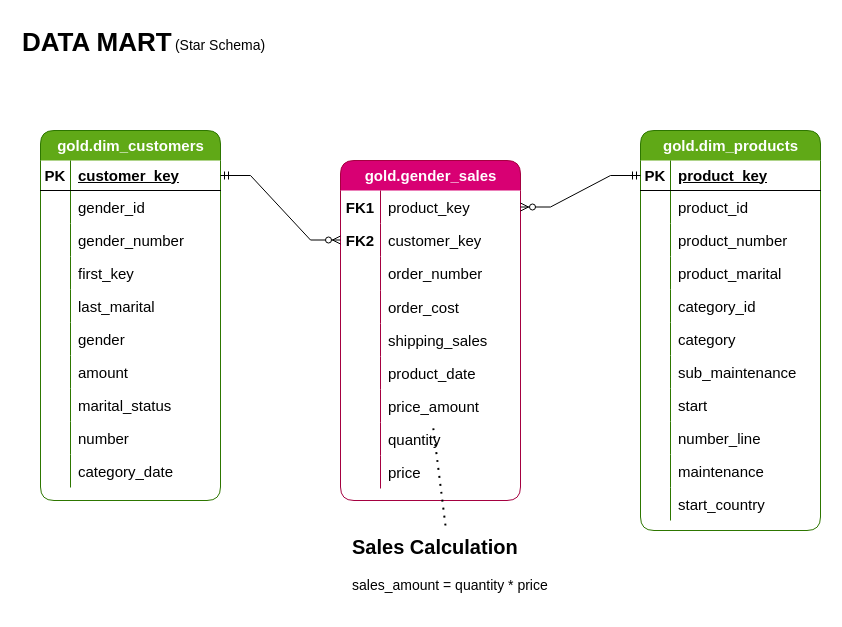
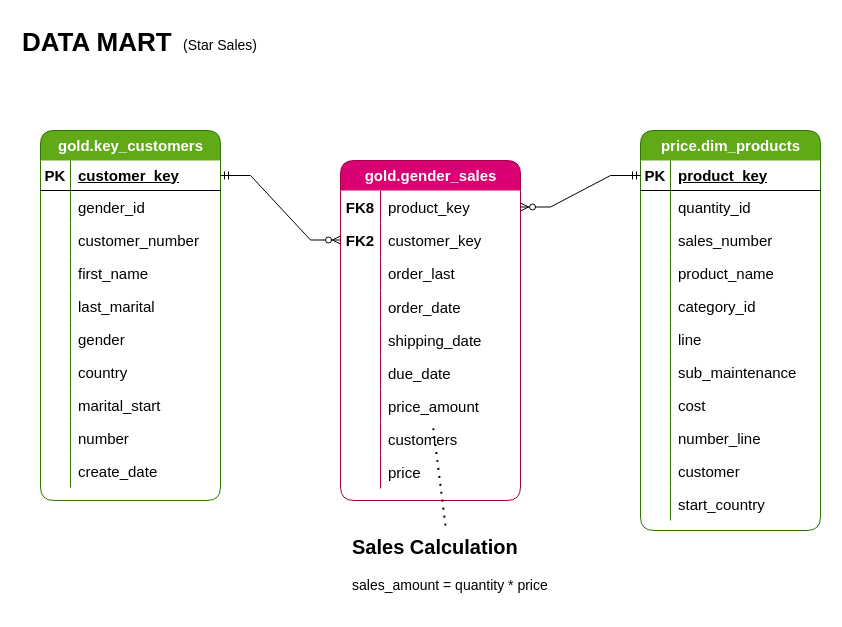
- <mxCell id="3" value="&lt;font style=&quot;font-size: 14px;&quot;&gt;(Star Schema)&lt;/font&gt;" style="text;html=1;align=center;verticalAlign=middle;whiteSpace=wrap;rounded=0;" vertex="1" parent="1"><mxGeometry x="170" y="30" width="100" height="30" as="geometry" /></mxCell>
+ <mxCell id="3" value="&lt;font style=&quot;font-size: 14px;&quot;&gt;(Star Sales)&lt;/font&gt;" style="text;html=1;align=center;verticalAlign=middle;whiteSpace=wrap;rounded=0;" vertex="1" parent="1"><mxGeometry x="170" y="30" width="100" height="30" as="geometry" /></mxCell>
- <mxCell id="4" value="&lt;font style=&quot;font-size: 15px;&quot;&gt;gold.dim_customers&lt;/font&gt;" style="shape=table;startSize=30;container=1;collapsible=1;childLayout=tableLayout;fixedRows=1;rowLines=0;fontStyle=1;align=center;resizeLast=1;html=1;fillColor=#60a917;fontColor=#ffffff;strokeColor=#2D7600;rounded=1;swimlaneLine=0;" vertex="1" parent="1"><mxGeometry x="40" y="130" width="180" height="370" as="geometry" /></mxCell>
+ <mxCell id="4" value="&lt;font style=&quot;font-size: 15px;&quot;&gt;gold.key_customers&lt;/font&gt;" style="shape=table;startSize=30;container=1;collapsible=1;childLayout=tableLayout;fixedRows=1;rowLines=0;fontStyle=1;align=center;resizeLast=1;html=1;fillColor=#60a917;fontColor=#ffffff;strokeColor=#2D7600;rounded=1;swimlaneLine=0;" vertex="1" parent="1"><mxGeometry x="40" y="130" width="180" height="370" as="geometry" /></mxCell>
- <mxCell id="35" value="&lt;font style=&quot;font-size: 15px;&quot;&gt;gold.dim_products&lt;/font&gt;" style="shape=table;startSize=30;container=1;collapsible=1;childLayout=tableLayout;fixedRows=1;rowLines=0;fontStyle=1;align=center;resizeLast=1;html=1;fillColor=#60a917;fontColor=#ffffff;strokeColor=#2D7600;rounded=1;swimlaneLine=0;" vertex="1" parent="1"><mxGeometry x="640" y="130" width="180" height="400" as="geometry" /></mxCell>
+ <mxCell id="35" value="&lt;font style=&quot;font-size: 15px;&quot;&gt;price.dim_products&lt;/font&gt;" style="shape=table;startSize=30;container=1;collapsible=1;childLayout=tableLayout;fixedRows=1;rowLines=0;fontStyle=1;align=center;resizeLast=1;html=1;fillColor=#60a917;fontColor=#ffffff;strokeColor=#2D7600;rounded=1;swimlaneLine=0;" vertex="1" parent="1"><mxGeometry x="640" y="130" width="180" height="400" as="geometry" /></mxCell>
- <mxCell id="71" value="&lt;b&gt;FK1&lt;/b&gt;" style="shape=partialRectangle;connectable=0;fillColor=none;top=0;left=0;bottom=0;right=0;editable=1;overflow=hidden;whiteSpace=wrap;html=1;fontSize=15;" vertex="1" parent="70"><mxGeometry width="40" height="33" as="geometry"><mxRectangle width="40" height="33" as="alternateBounds" /></mxGeometry></mxCell>
+ <mxCell id="71" value="&lt;b&gt;FK8&lt;/b&gt;" style="shape=partialRectangle;connectable=0;fillColor=none;top=0;left=0;bottom=0;right=0;editable=1;overflow=hidden;whiteSpace=wrap;html=1;fontSize=15;" vertex="1" parent="70"><mxGeometry width="40" height="33" as="geometry"><mxRectangle width="40" height="33" as="alternateBounds" /></mxGeometry></mxCell>
- <mxCell id="41" value="product_id" style="shape=partialRectangle;connectable=0;fillColor=none;top=0;left=0;bottom=0;right=0;align=left;spacingLeft=6;overflow=hidden;whiteSpace=wrap;html=1;fontSize=15;" vertex="1" parent="39"><mxGeometry x="30" width="150" height="33" as="geometry"><mxRectangle width="150" height="33" as="alternateBounds" /></mxGeometry></mxCell>
+ <mxCell id="41" value="quantity_id" style="shape=partialRectangle;connectable=0;fillColor=none;top=0;left=0;bottom=0;right=0;align=left;spacingLeft=6;overflow=hidden;whiteSpace=wrap;html=1;fontSize=15;" vertex="1" parent="39"><mxGeometry x="30" width="150" height="33" as="geometry"><mxRectangle width="150" height="33" as="alternateBounds" /></mxGeometry></mxCell>
- <mxCell id="13" value="gender_number" style="shape=partialRectangle;connectable=0;fillColor=none;top=0;left=0;bottom=0;right=0;align=left;spacingLeft=6;overflow=hidden;whiteSpace=wrap;html=1;fontSize=15;" vertex="1" parent="11"><mxGeometry x="30" width="150" height="33" as="geometry"><mxRectangle width="150" height="33" as="alternateBounds" /></mxGeometry></mxCell>
+ <mxCell id="13" value="customer_number" style="shape=partialRectangle;connectable=0;fillColor=none;top=0;left=0;bottom=0;right=0;align=left;spacingLeft=6;overflow=hidden;whiteSpace=wrap;html=1;fontSize=15;" vertex="1" parent="11"><mxGeometry x="30" width="150" height="33" as="geometry"><mxRectangle width="150" height="33" as="alternateBounds" /></mxGeometry></mxCell>
- <mxCell id="44" value="product_number" style="shape=partialRectangle;connectable=0;fillColor=none;top=0;left=0;bottom=0;right=0;align=left;spacingLeft=6;overflow=hidden;whiteSpace=wrap;html=1;fontSize=15;" vertex="1" parent="42"><mxGeometry x="30" width="150" height="33" as="geometry"><mxRectangle width="150" height="33" as="alternateBounds" /></mxGeometry></mxCell>
+ <mxCell id="44" value="sales_number" style="shape=partialRectangle;connectable=0;fillColor=none;top=0;left=0;bottom=0;right=0;align=left;spacingLeft=6;overflow=hidden;whiteSpace=wrap;html=1;fontSize=15;" vertex="1" parent="42"><mxGeometry x="30" width="150" height="33" as="geometry"><mxRectangle width="150" height="33" as="alternateBounds" /></mxGeometry></mxCell>
- <mxCell id="16" value="first_key" style="shape=partialRectangle;connectable=0;fillColor=none;top=0;left=0;bottom=0;right=0;align=left;spacingLeft=6;overflow=hidden;whiteSpace=wrap;html=1;fontSize=15;" vertex="1" parent="14"><mxGeometry x="30" width="150" height="33" as="geometry"><mxRectangle width="150" height="33" as="alternateBounds" /></mxGeometry></mxCell>
+ <mxCell id="16" value="first_name" style="shape=partialRectangle;connectable=0;fillColor=none;top=0;left=0;bottom=0;right=0;align=left;spacingLeft=6;overflow=hidden;whiteSpace=wrap;html=1;fontSize=15;" vertex="1" parent="14"><mxGeometry x="30" width="150" height="33" as="geometry"><mxRectangle width="150" height="33" as="alternateBounds" /></mxGeometry></mxCell>
- <mxCell id="78" value="order_number" style="shape=partialRectangle;connectable=0;fillColor=none;top=0;left=0;bottom=0;right=0;align=left;spacingLeft=6;overflow=hidden;whiteSpace=wrap;html=1;fontSize=15;" vertex="1" parent="76"><mxGeometry x="40" width="140" height="34" as="geometry"><mxRectangle width="140" height="34" as="alternateBounds" /></mxGeometry></mxCell>
+ <mxCell id="78" value="order_last" style="shape=partialRectangle;connectable=0;fillColor=none;top=0;left=0;bottom=0;right=0;align=left;spacingLeft=6;overflow=hidden;whiteSpace=wrap;html=1;fontSize=15;" vertex="1" parent="76"><mxGeometry x="40" width="140" height="34" as="geometry"><mxRectangle width="140" height="34" as="alternateBounds" /></mxGeometry></mxCell>
- <mxCell id="47" value="product_marital" style="shape=partialRectangle;connectable=0;fillColor=none;top=0;left=0;bottom=0;right=0;align=left;spacingLeft=6;overflow=hidden;whiteSpace=wrap;html=1;fontSize=15;" vertex="1" parent="45"><mxGeometry x="30" width="150" height="33" as="geometry"><mxRectangle width="150" height="33" as="alternateBounds" /></mxGeometry></mxCell>
+ <mxCell id="47" value="product_name" style="shape=partialRectangle;connectable=0;fillColor=none;top=0;left=0;bottom=0;right=0;align=left;spacingLeft=6;overflow=hidden;whiteSpace=wrap;html=1;fontSize=15;" vertex="1" parent="45"><mxGeometry x="30" width="150" height="33" as="geometry"><mxRectangle width="150" height="33" as="alternateBounds" /></mxGeometry></mxCell>
- <mxCell id="81" value="order_cost" style="shape=partialRectangle;connectable=0;fillColor=none;top=0;left=0;bottom=0;right=0;align=left;spacingLeft=6;overflow=hidden;whiteSpace=wrap;html=1;fontSize=15;" vertex="1" parent="79"><mxGeometry x="40" width="140" height="33" as="geometry"><mxRectangle width="140" height="33" as="alternateBounds" /></mxGeometry></mxCell>
+ <mxCell id="81" value="order_date" style="shape=partialRectangle;connectable=0;fillColor=none;top=0;left=0;bottom=0;right=0;align=left;spacingLeft=6;overflow=hidden;whiteSpace=wrap;html=1;fontSize=15;" vertex="1" parent="79"><mxGeometry x="40" width="140" height="33" as="geometry"><mxRectangle width="140" height="33" as="alternateBounds" /></mxGeometry></mxCell>
- <mxCell id="53" value="category" style="shape=partialRectangle;connectable=0;fillColor=none;top=0;left=0;bottom=0;right=0;align=left;spacingLeft=6;overflow=hidden;whiteSpace=wrap;html=1;fontSize=15;" vertex="1" parent="51"><mxGeometry x="30" width="150" height="33" as="geometry"><mxRectangle width="150" height="33" as="alternateBounds" /></mxGeometry></mxCell>
+ <mxCell id="53" value="line" style="shape=partialRectangle;connectable=0;fillColor=none;top=0;left=0;bottom=0;right=0;align=left;spacingLeft=6;overflow=hidden;whiteSpace=wrap;html=1;fontSize=15;" vertex="1" parent="51"><mxGeometry x="30" width="150" height="33" as="geometry"><mxRectangle width="150" height="33" as="alternateBounds" /></mxGeometry></mxCell>
- <mxCell id="84" value="shipping_sales" style="shape=partialRectangle;connectable=0;fillColor=none;top=0;left=0;bottom=0;right=0;align=left;spacingLeft=6;overflow=hidden;whiteSpace=wrap;html=1;fontSize=15;" vertex="1" parent="82"><mxGeometry x="40" width="140" height="33" as="geometry"><mxRectangle width="140" height="33" as="alternateBounds" /></mxGeometry></mxCell>
+ <mxCell id="84" value="shipping_date" style="shape=partialRectangle;connectable=0;fillColor=none;top=0;left=0;bottom=0;right=0;align=left;spacingLeft=6;overflow=hidden;whiteSpace=wrap;html=1;fontSize=15;" vertex="1" parent="82"><mxGeometry x="40" width="140" height="33" as="geometry"><mxRectangle width="140" height="33" as="alternateBounds" /></mxGeometry></mxCell>
- <mxCell id="25" value="amount" style="shape=partialRectangle;connectable=0;fillColor=none;top=0;left=0;bottom=0;right=0;align=left;spacingLeft=6;overflow=hidden;whiteSpace=wrap;html=1;fontSize=15;" vertex="1" parent="23"><mxGeometry x="30" width="150" height="33" as="geometry"><mxRectangle width="150" height="33" as="alternateBounds" /></mxGeometry></mxCell>
+ <mxCell id="25" value="country" style="shape=partialRectangle;connectable=0;fillColor=none;top=0;left=0;bottom=0;right=0;align=left;spacingLeft=6;overflow=hidden;whiteSpace=wrap;html=1;fontSize=15;" vertex="1" parent="23"><mxGeometry x="30" width="150" height="33" as="geometry"><mxRectangle width="150" height="33" as="alternateBounds" /></mxGeometry></mxCell>
- <mxCell id="87" value="product_date" style="shape=partialRectangle;connectable=0;fillColor=none;top=0;left=0;bottom=0;right=0;align=left;spacingLeft=6;overflow=hidden;whiteSpace=wrap;html=1;fontSize=15;" vertex="1" parent="85"><mxGeometry x="40" width="140" height="33" as="geometry"><mxRectangle width="140" height="33" as="alternateBounds" /></mxGeometry></mxCell>
+ <mxCell id="87" value="due_date" style="shape=partialRectangle;connectable=0;fillColor=none;top=0;left=0;bottom=0;right=0;align=left;spacingLeft=6;overflow=hidden;whiteSpace=wrap;html=1;fontSize=15;" vertex="1" parent="85"><mxGeometry x="40" width="140" height="33" as="geometry"><mxRectangle width="140" height="33" as="alternateBounds" /></mxGeometry></mxCell>
- <mxCell id="28" value="marital_status" style="shape=partialRectangle;connectable=0;fillColor=none;top=0;left=0;bottom=0;right=0;align=left;spacingLeft=6;overflow=hidden;whiteSpace=wrap;html=1;fontSize=15;" vertex="1" parent="26"><mxGeometry x="30" width="150" height="33" as="geometry"><mxRectangle width="150" height="33" as="alternateBounds" /></mxGeometry></mxCell>
+ <mxCell id="28" value="marital_start" style="shape=partialRectangle;connectable=0;fillColor=none;top=0;left=0;bottom=0;right=0;align=left;spacingLeft=6;overflow=hidden;whiteSpace=wrap;html=1;fontSize=15;" vertex="1" parent="26"><mxGeometry x="30" width="150" height="33" as="geometry"><mxRectangle width="150" height="33" as="alternateBounds" /></mxGeometry></mxCell>
- <mxCell id="59" value="start" style="shape=partialRectangle;connectable=0;fillColor=none;top=0;left=0;bottom=0;right=0;align=left;spacingLeft=6;overflow=hidden;whiteSpace=wrap;html=1;fontSize=15;" vertex="1" parent="57"><mxGeometry x="30" width="150" height="33" as="geometry"><mxRectangle width="150" height="33" as="alternateBounds" /></mxGeometry></mxCell>
+ <mxCell id="59" value="cost" style="shape=partialRectangle;connectable=0;fillColor=none;top=0;left=0;bottom=0;right=0;align=left;spacingLeft=6;overflow=hidden;whiteSpace=wrap;html=1;fontSize=15;" vertex="1" parent="57"><mxGeometry x="30" width="150" height="33" as="geometry"><mxRectangle width="150" height="33" as="alternateBounds" /></mxGeometry></mxCell>
- <mxCell id="93" value="quantity" style="shape=partialRectangle;connectable=0;fillColor=none;top=0;left=0;bottom=0;right=0;align=left;spacingLeft=6;overflow=hidden;whiteSpace=wrap;html=1;fontSize=15;" vertex="1" parent="91"><mxGeometry x="40" width="140" height="33" as="geometry"><mxRectangle width="140" height="33" as="alternateBounds" /></mxGeometry></mxCell>
+ <mxCell id="93" value="customers" style="shape=partialRectangle;connectable=0;fillColor=none;top=0;left=0;bottom=0;right=0;align=left;spacingLeft=6;overflow=hidden;whiteSpace=wrap;html=1;fontSize=15;" vertex="1" parent="91"><mxGeometry x="40" width="140" height="33" as="geometry"><mxRectangle width="140" height="33" as="alternateBounds" /></mxGeometry></mxCell>
- <mxCell id="34" value="category_date" style="shape=partialRectangle;connectable=0;fillColor=none;top=0;left=0;bottom=0;right=0;align=left;spacingLeft=6;overflow=hidden;whiteSpace=wrap;html=1;fontSize=15;" vertex="1" parent="32"><mxGeometry x="30" width="150" height="33" as="geometry"><mxRectangle width="150" height="33" as="alternateBounds" /></mxGeometry></mxCell>
+ <mxCell id="34" value="create_date" style="shape=partialRectangle;connectable=0;fillColor=none;top=0;left=0;bottom=0;right=0;align=left;spacingLeft=6;overflow=hidden;whiteSpace=wrap;html=1;fontSize=15;" vertex="1" parent="32"><mxGeometry x="30" width="150" height="33" as="geometry"><mxRectangle width="150" height="33" as="alternateBounds" /></mxGeometry></mxCell>
- <mxCell id="65" value="maintenance" style="shape=partialRectangle;connectable=0;fillColor=none;top=0;left=0;bottom=0;right=0;align=left;spacingLeft=6;overflow=hidden;whiteSpace=wrap;html=1;fontSize=15;" vertex="1" parent="63"><mxGeometry x="30" width="150" height="33" as="geometry"><mxRectangle width="150" height="33" as="alternateBounds" /></mxGeometry></mxCell>
+ <mxCell id="65" value="customer" style="shape=partialRectangle;connectable=0;fillColor=none;top=0;left=0;bottom=0;right=0;align=left;spacingLeft=6;overflow=hidden;whiteSpace=wrap;html=1;fontSize=15;" vertex="1" parent="63"><mxGeometry x="30" width="150" height="33" as="geometry"><mxRectangle width="150" height="33" as="alternateBounds" /></mxGeometry></mxCell>
